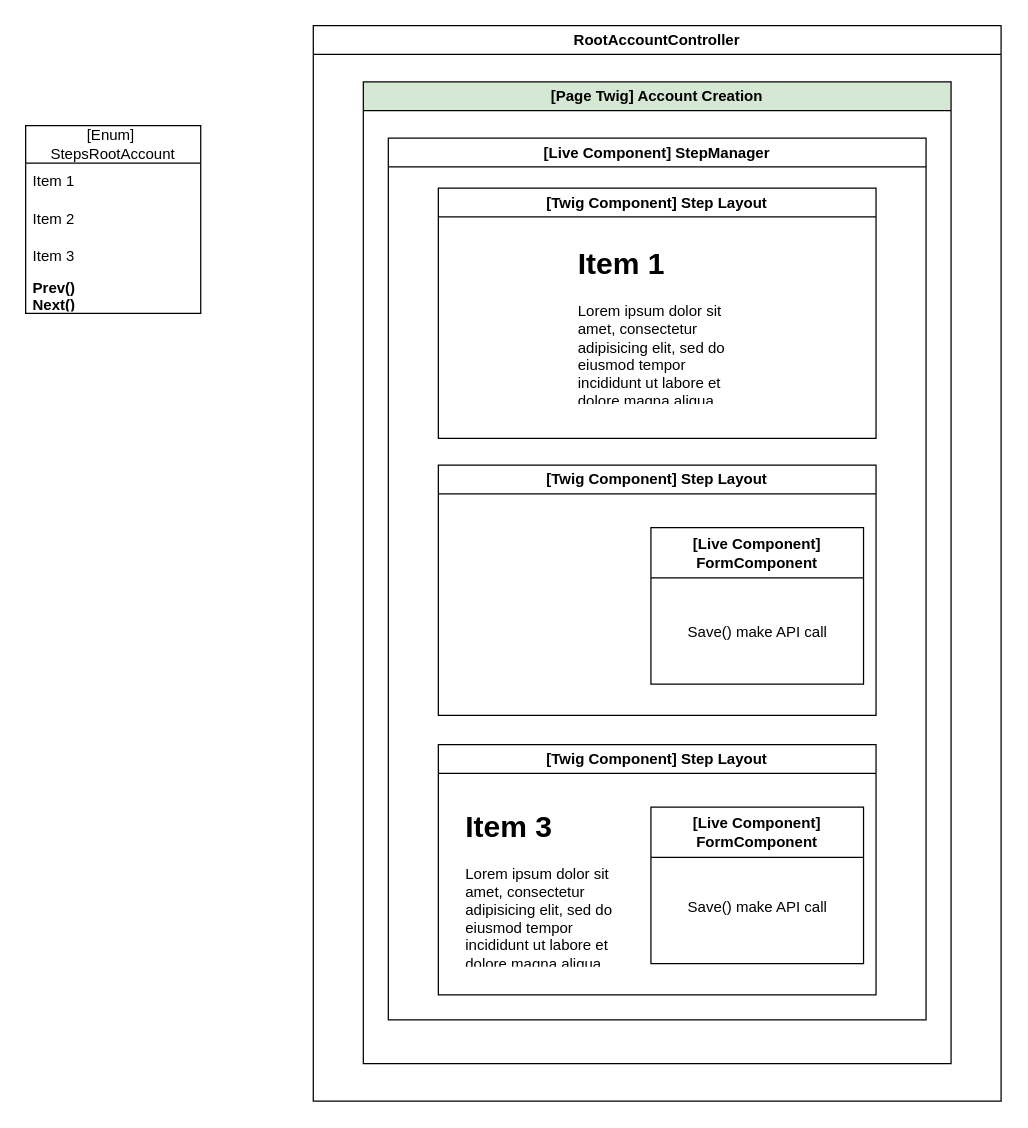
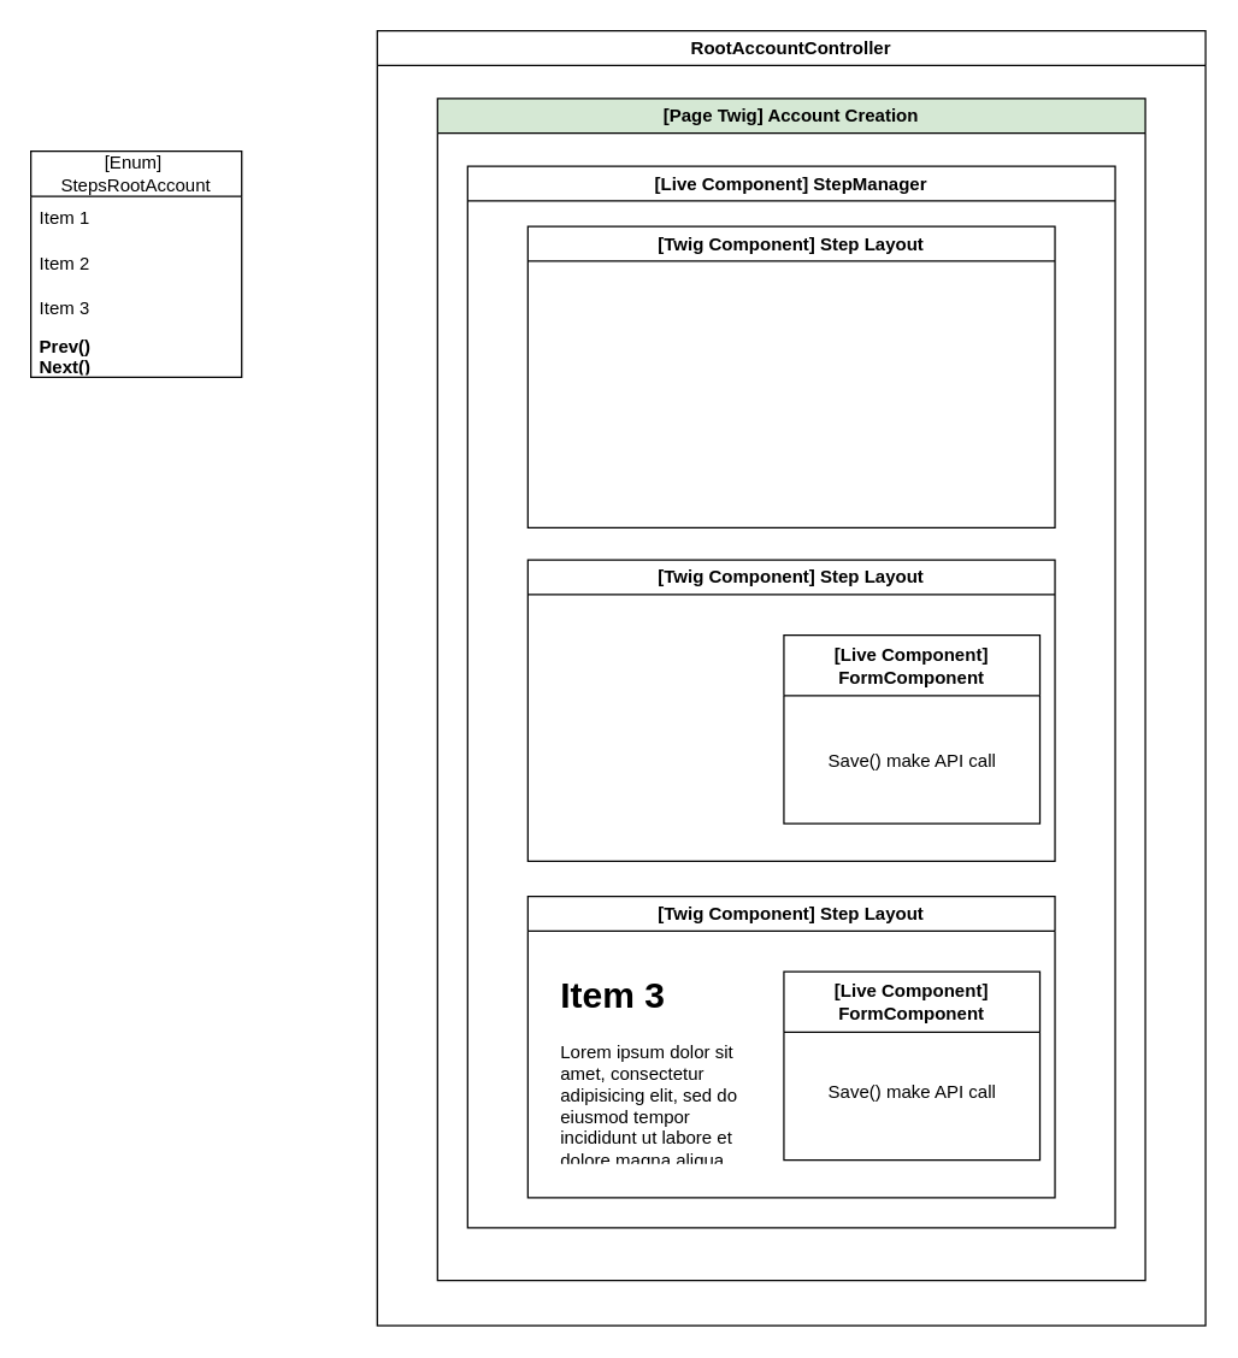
- <mxCell id="6" value="&lt;h1 style=&quot;margin-top: 0px;&quot;&gt;Item 1&lt;/h1&gt;&lt;p&gt;Lorem ipsum dolor sit amet, consectetur adipisicing elit, sed do eiusmod tempor incididunt ut labore et dolore magna aliqua.&lt;/p&gt;" style="text;html=1;whiteSpace=wrap;overflow=hidden;rounded=0;" vertex="1" parent="5"><mxGeometry x="110" y="40" width="140" height="130" as="geometry" /></mxCell>
